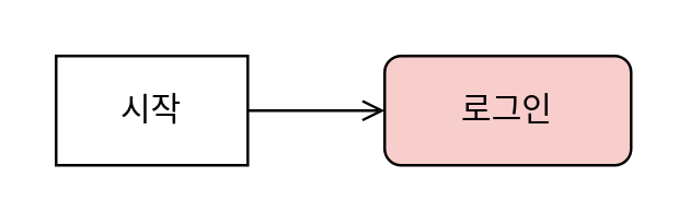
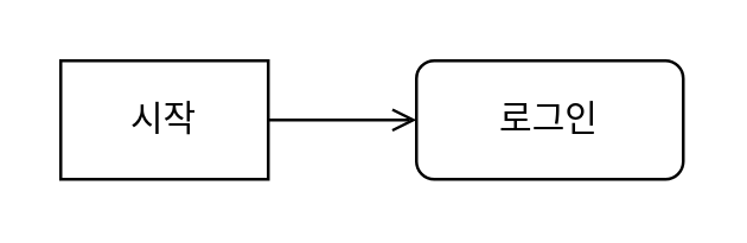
- <mxCell id="3" value="로그인" style="rounded=1;whiteSpace=wrap;html=1;fillColor=#f8cecc;" vertex="1" parent="1"><mxGeometry x="140" y="20" width="90" height="40" as="geometry" /></mxCell>
+ <mxCell id="3" value="로그인" style="rounded=1;whiteSpace=wrap;html=1;" vertex="1" parent="1"><mxGeometry x="140" y="20" width="90" height="40" as="geometry" /></mxCell>
